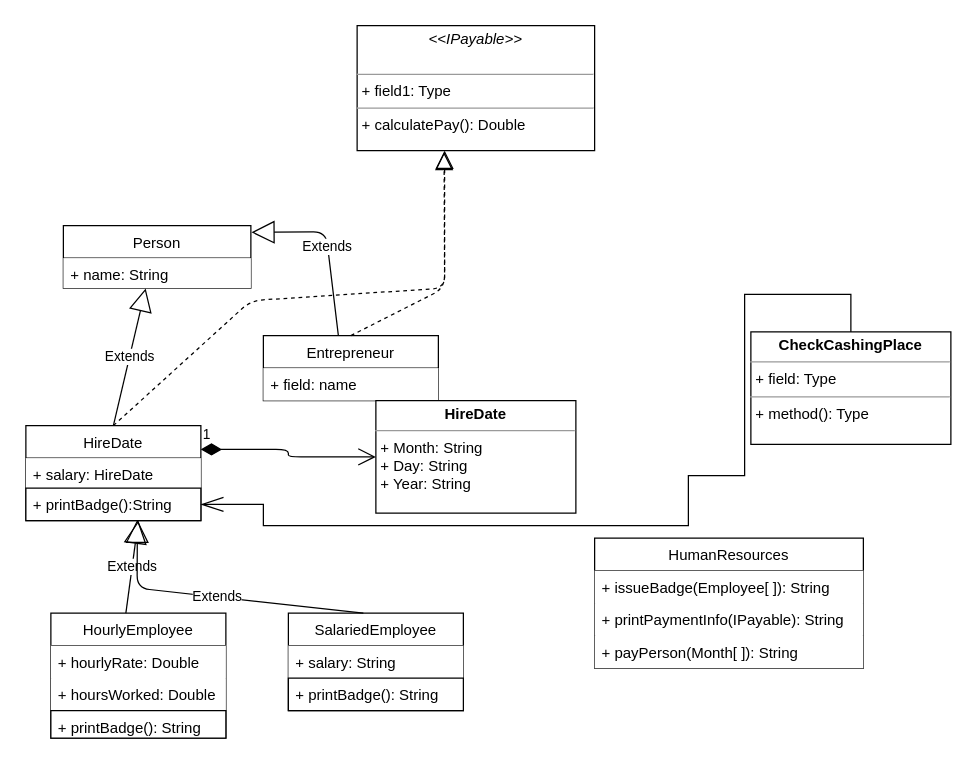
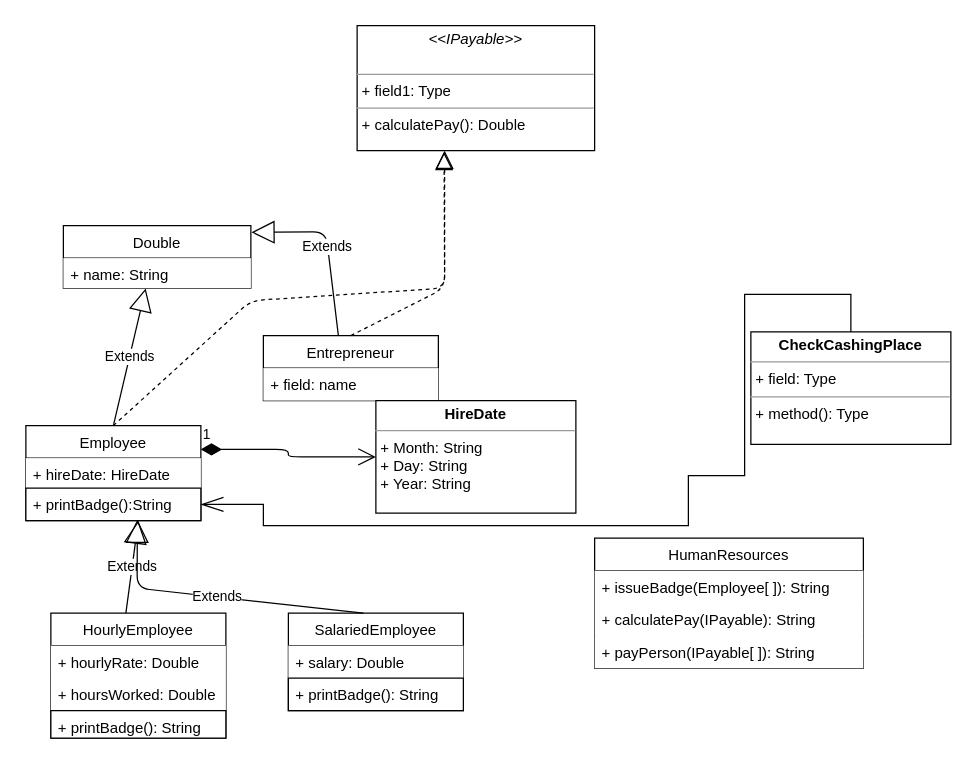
- <mxCell id="2" value="Person" style="swimlane;fontStyle=0;childLayout=stackLayout;horizontal=1;startSize=26;fillColor=default;horizontalStack=0;resizeParent=1;resizeParentMax=0;resizeLast=0;collapsible=1;marginBottom=0;" vertex="1" parent="1"><mxGeometry x="50" width="150" height="50" as="geometry" y="180" /></mxCell>
+ <mxCell id="2" value="Double" style="swimlane;fontStyle=0;childLayout=stackLayout;horizontal=1;startSize=26;fillColor=default;horizontalStack=0;resizeParent=1;resizeParentMax=0;resizeLast=0;collapsible=1;marginBottom=0;" vertex="1" parent="1"><mxGeometry x="50" width="150" height="50" as="geometry" y="180" /></mxCell>
- <mxCell id="21" value="HireDate" style="swimlane;fontStyle=0;childLayout=stackLayout;horizontal=1;startSize=26;fillColor=default;horizontalStack=0;resizeParent=1;resizeParentMax=0;resizeLast=0;collapsible=1;marginBottom=0;" vertex="1" parent="1"><mxGeometry x="20" y="340" width="140" height="76" as="geometry"><mxRectangle y="160" width="90" height="26" as="alternateBounds" /></mxGeometry></mxCell>
+ <mxCell id="21" value="Employee" style="swimlane;fontStyle=0;childLayout=stackLayout;horizontal=1;startSize=26;fillColor=default;horizontalStack=0;resizeParent=1;resizeParentMax=0;resizeLast=0;collapsible=1;marginBottom=0;" vertex="1" parent="1"><mxGeometry x="20" y="340" width="140" height="76" as="geometry"><mxRectangle y="160" width="90" height="26" as="alternateBounds" /></mxGeometry></mxCell>
- <mxCell id="23" value="+ salary: HireDate" style="text;strokeColor=none;fillColor=default;align=left;verticalAlign=top;spacingLeft=4;spacingRight=4;overflow=hidden;rotatable=0;points=[[0,0.5],[1,0.5]];portConstraint=eastwest;" vertex="1" parent="21"><mxGeometry y="26" width="140" height="24" as="geometry" /></mxCell>
+ <mxCell id="23" value="+ hireDate: HireDate" style="text;strokeColor=none;fillColor=default;align=left;verticalAlign=top;spacingLeft=4;spacingRight=4;overflow=hidden;rotatable=0;points=[[0,0.5],[1,0.5]];portConstraint=eastwest;" vertex="1" parent="21"><mxGeometry y="26" width="140" height="24" as="geometry" /></mxCell>
- <mxCell id="10" value="+ printPaymentInfo(IPayable): String" style="text;strokeColor=none;fillColor=default;align=left;verticalAlign=top;spacingLeft=4;spacingRight=4;overflow=hidden;rotatable=0;points=[[0,0.5],[1,0.5]];portConstraint=eastwest;" vertex="1" parent="8"><mxGeometry y="52" width="215" height="26" as="geometry" /></mxCell>
+ <mxCell id="10" value="+ calculatePay(IPayable): String" style="text;strokeColor=none;fillColor=default;align=left;verticalAlign=top;spacingLeft=4;spacingRight=4;overflow=hidden;rotatable=0;points=[[0,0.5],[1,0.5]];portConstraint=eastwest;" vertex="1" parent="8"><mxGeometry y="52" width="215" height="26" as="geometry" /></mxCell>
- <mxCell id="11" value="+ payPerson(Month[ ]): String " style="text;strokeColor=none;fillColor=default;align=left;verticalAlign=top;spacingLeft=4;spacingRight=4;overflow=hidden;rotatable=0;points=[[0,0.5],[1,0.5]];portConstraint=eastwest;" vertex="1" parent="8"><mxGeometry y="78" width="215" height="26" as="geometry" /></mxCell>
+ <mxCell id="11" value="+ payPerson(IPayable[ ]): String " style="text;strokeColor=none;fillColor=default;align=left;verticalAlign=top;spacingLeft=4;spacingRight=4;overflow=hidden;rotatable=0;points=[[0,0.5],[1,0.5]];portConstraint=eastwest;" vertex="1" parent="8"><mxGeometry y="78" width="215" height="26" as="geometry" /></mxCell>
- <mxCell id="19" value="+ salary: String" style="text;strokeColor=none;fillColor=default;align=left;verticalAlign=top;spacingLeft=4;spacingRight=4;overflow=hidden;rotatable=0;points=[[0,0.5],[1,0.5]];portConstraint=eastwest;" vertex="1" parent="17"><mxGeometry y="26" width="140" height="26" as="geometry" /></mxCell>
+ <mxCell id="19" value="+ salary: Double" style="text;strokeColor=none;fillColor=default;align=left;verticalAlign=top;spacingLeft=4;spacingRight=4;overflow=hidden;rotatable=0;points=[[0,0.5],[1,0.5]];portConstraint=eastwest;" vertex="1" parent="17"><mxGeometry y="26" width="140" height="26" as="geometry" /></mxCell>
